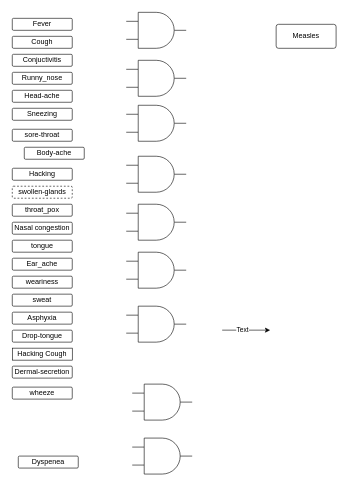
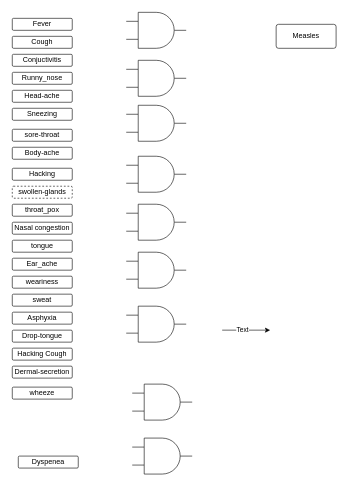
- <mxCell id="18" value="Body-ache" style="whiteSpace=wrap;html=1;rounded=1;arcSize=10;labelBackgroundColor=none;" vertex="1" parent="1"><mxGeometry x="40" y="245" width="100" height="20" as="geometry" /></mxCell>
+ <mxCell id="18" value="Body-ache" style="whiteSpace=wrap;html=1;rounded=1;arcSize=10;labelBackgroundColor=none;" vertex="1" parent="1"><mxGeometry x="20" y="245" width="100" height="20" as="geometry" /></mxCell>
- <mxCell id="29" value="Hacking Cough" style="arcSize=10;whiteSpace=wrap;html=1;align=center;labelBackgroundColor=none;rounded=0;" vertex="1" parent="1"><mxGeometry x="20" y="580" width="100" height="20" as="geometry" /></mxCell>
+ <mxCell id="29" value="Hacking Cough" style="rounded=1;arcSize=10;whiteSpace=wrap;html=1;align=center;labelBackgroundColor=none;" vertex="1" parent="1"><mxGeometry x="20" y="580" width="100" height="20" as="geometry" /></mxCell>
